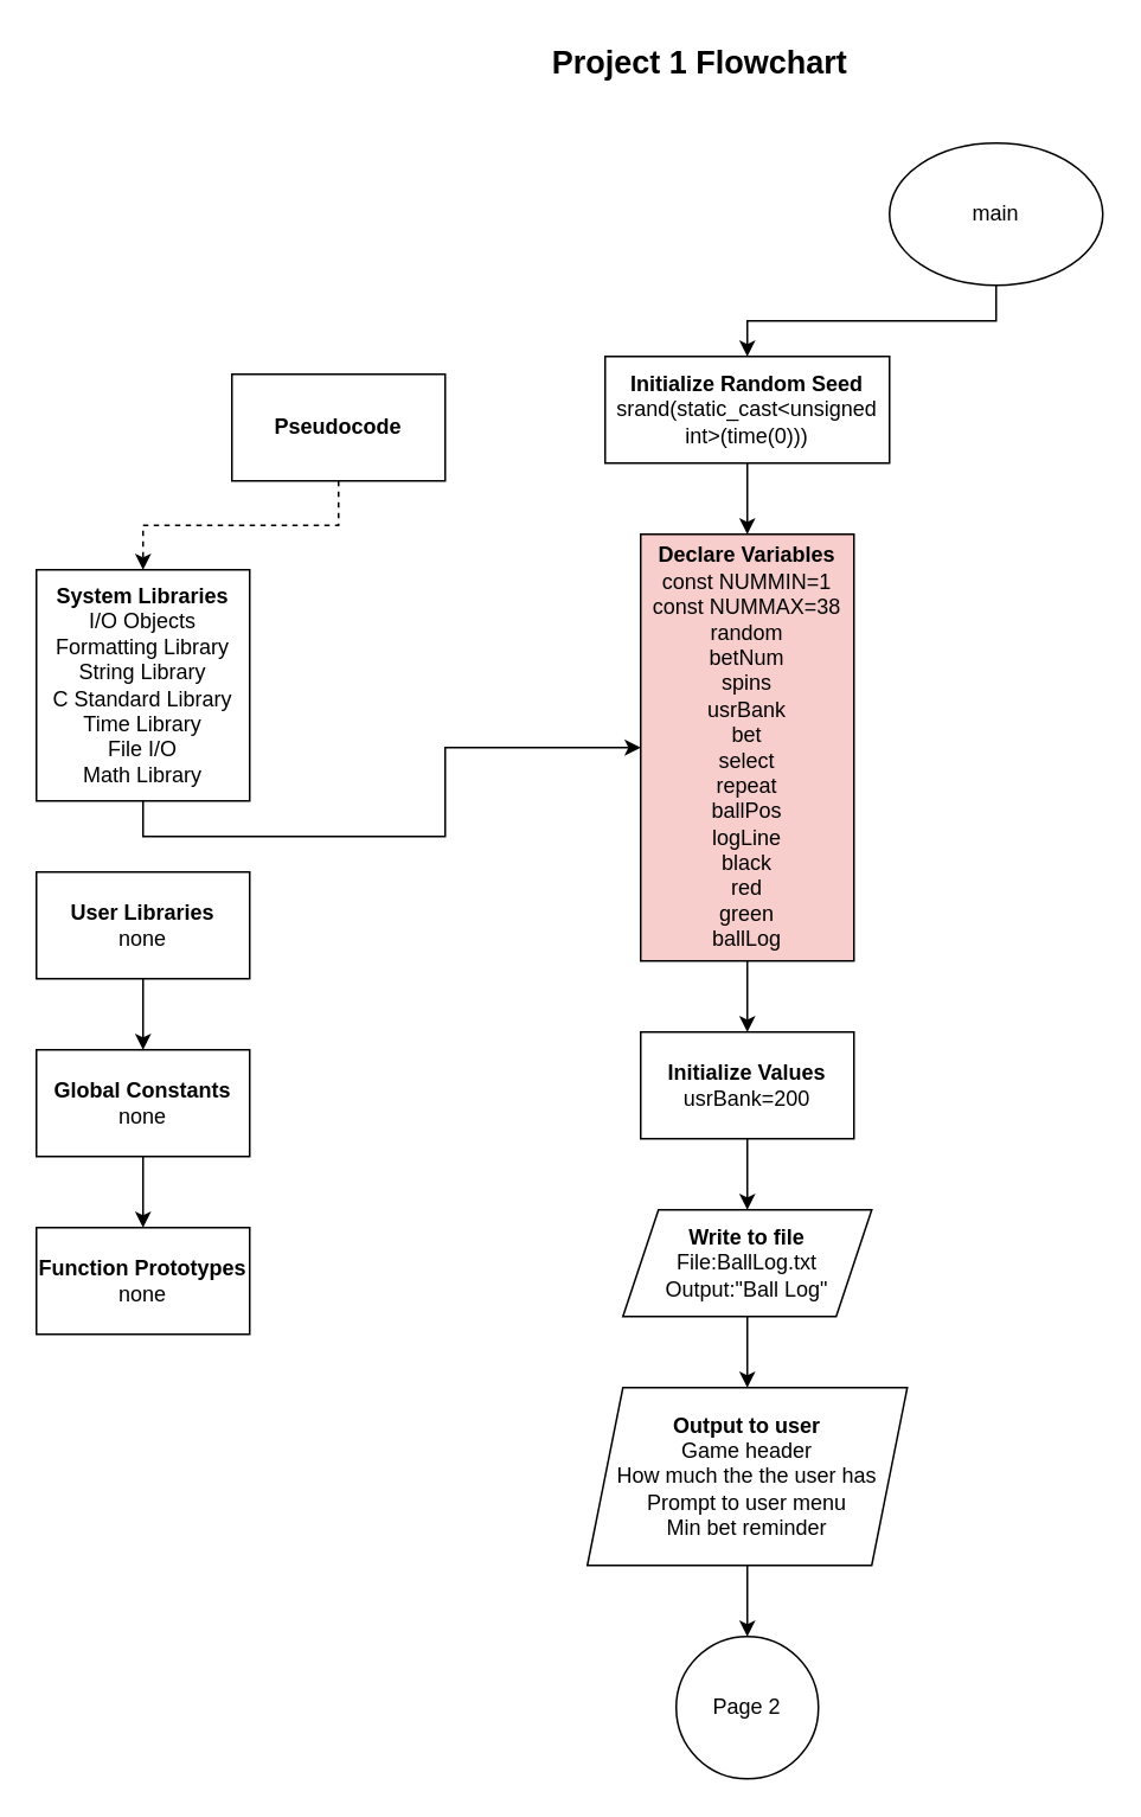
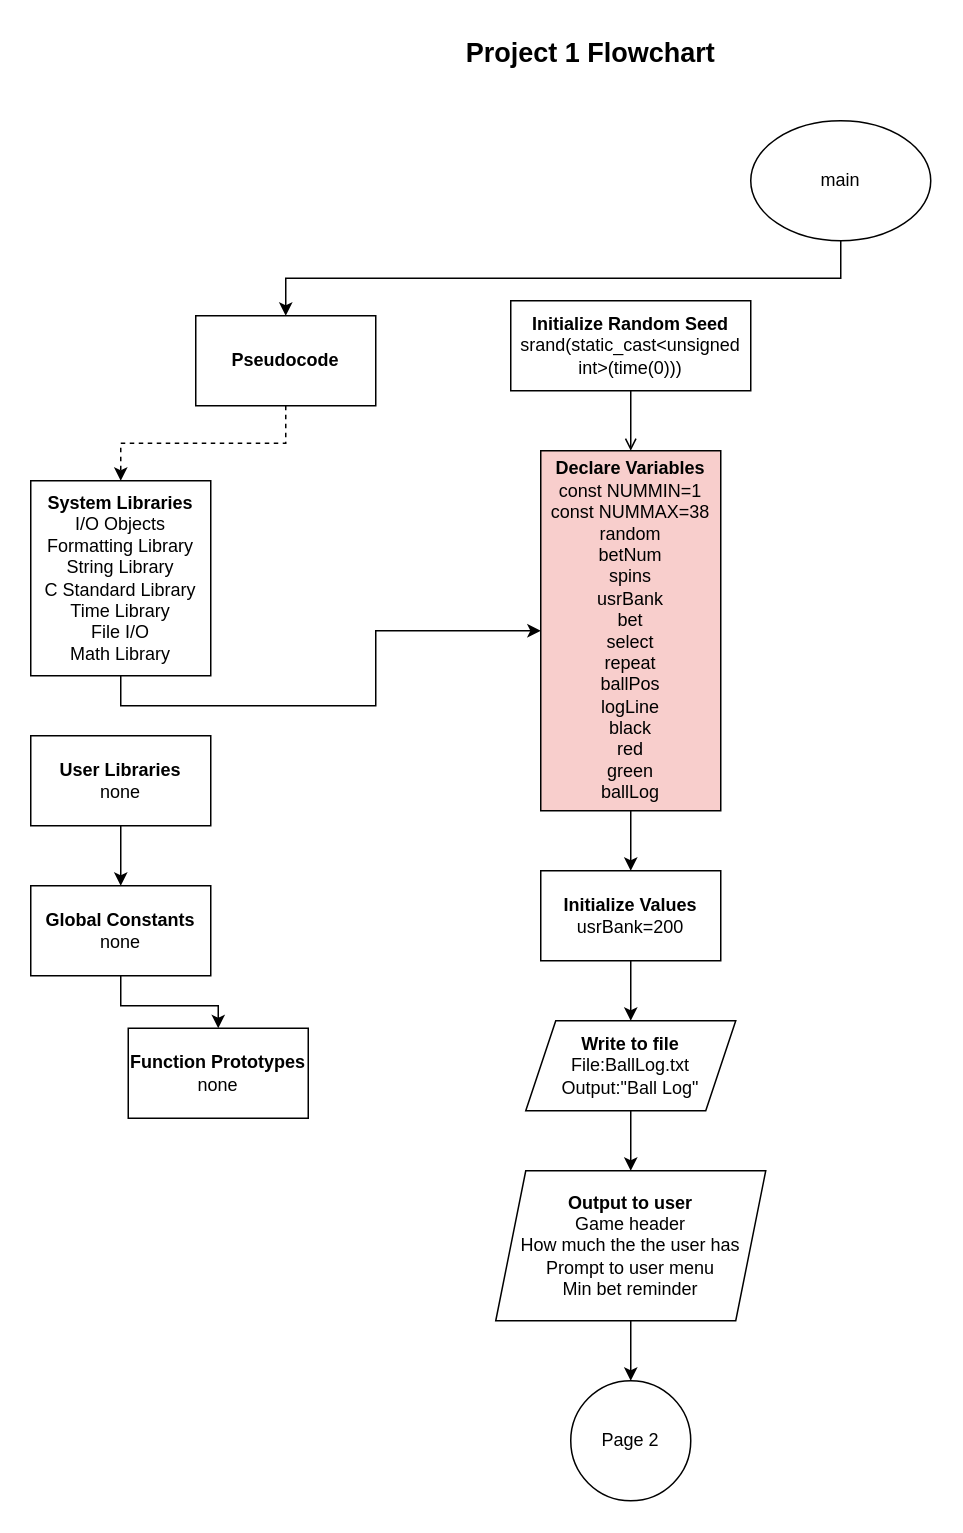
- <mxCell id="12" style="edgeStyle=orthogonalEdgeStyle;rounded=0;orthogonalLoop=1;jettySize=auto;html=1;exitX=0.5;exitY=1;exitDx=0;exitDy=0;entryX=0.5;entryY=0;entryDx=0;entryDy=0;fontSize=12;" edge="1" parent="1" source="13" target="15"><mxGeometry relative="1" as="geometry" /></mxCell>
+ <mxCell id="12" style="edgeStyle=orthogonalEdgeStyle;rounded=0;orthogonalLoop=1;jettySize=auto;html=1;exitX=0.5;exitY=1;exitDx=0;exitDy=0;fontSize=12;" edge="1" parent="1" source="13" target="4"><mxGeometry relative="1" as="geometry" /></mxCell>
- <mxCell id="14" style="edgeStyle=orthogonalEdgeStyle;rounded=0;orthogonalLoop=1;jettySize=auto;html=1;exitX=0.5;exitY=1;exitDx=0;exitDy=0;entryX=0.5;entryY=0;entryDx=0;entryDy=0;fontSize=12;" edge="1" parent="1" source="15" target="17"><mxGeometry relative="1" as="geometry" /></mxCell>
+ <mxCell id="14" style="edgeStyle=orthogonalEdgeStyle;rounded=0;orthogonalLoop=1;jettySize=auto;html=1;exitX=0.5;exitY=1;exitDx=0;exitDy=0;entryX=0.5;entryY=0;entryDx=0;entryDy=0;fontSize=12;endArrow=open;" edge="1" parent="1" source="15" target="17"><mxGeometry relative="1" as="geometry" /></mxCell>
- <mxCell id="11" value="&lt;div&gt;&lt;b&gt;Function Prototypes&lt;/b&gt;&lt;/div&gt;&lt;div&gt;none&lt;br&gt;&lt;b&gt;&lt;/b&gt;&lt;/div&gt;" style="rounded=0;whiteSpace=wrap;html=1;fontSize=12;" vertex="1" parent="1"><mxGeometry x="20" y="690" width="120" height="60" as="geometry" /></mxCell>
+ <mxCell id="11" value="&lt;div&gt;&lt;b&gt;Function Prototypes&lt;/b&gt;&lt;/div&gt;&lt;div&gt;none&lt;br&gt;&lt;b&gt;&lt;/b&gt;&lt;/div&gt;" style="rounded=0;whiteSpace=wrap;html=1;fontSize=12;" vertex="1" parent="1"><mxGeometry x="85" y="685" width="120" height="60" as="geometry" /></mxCell>
